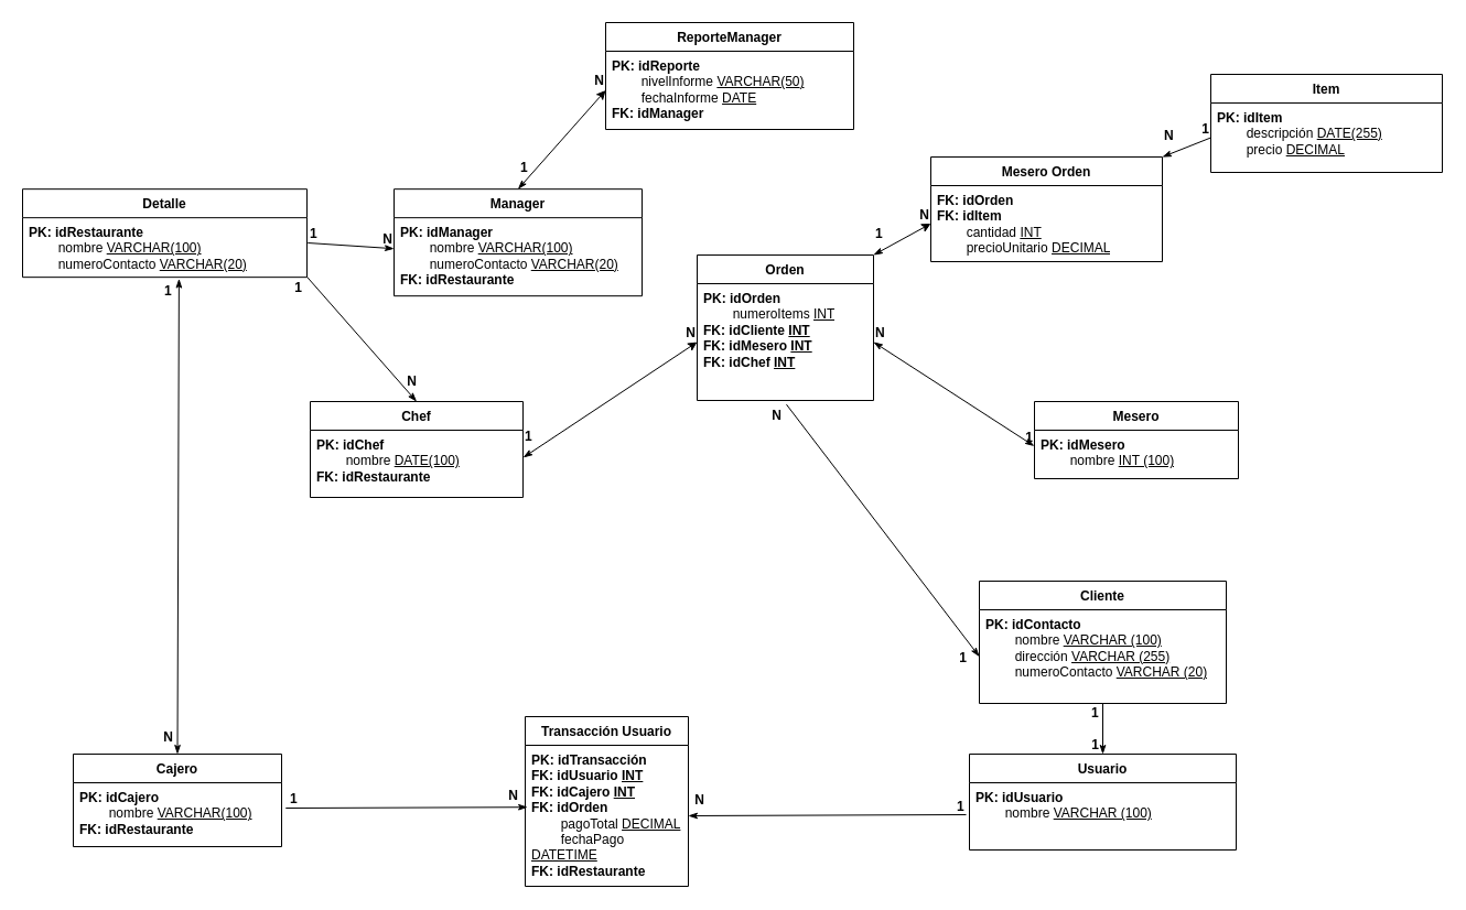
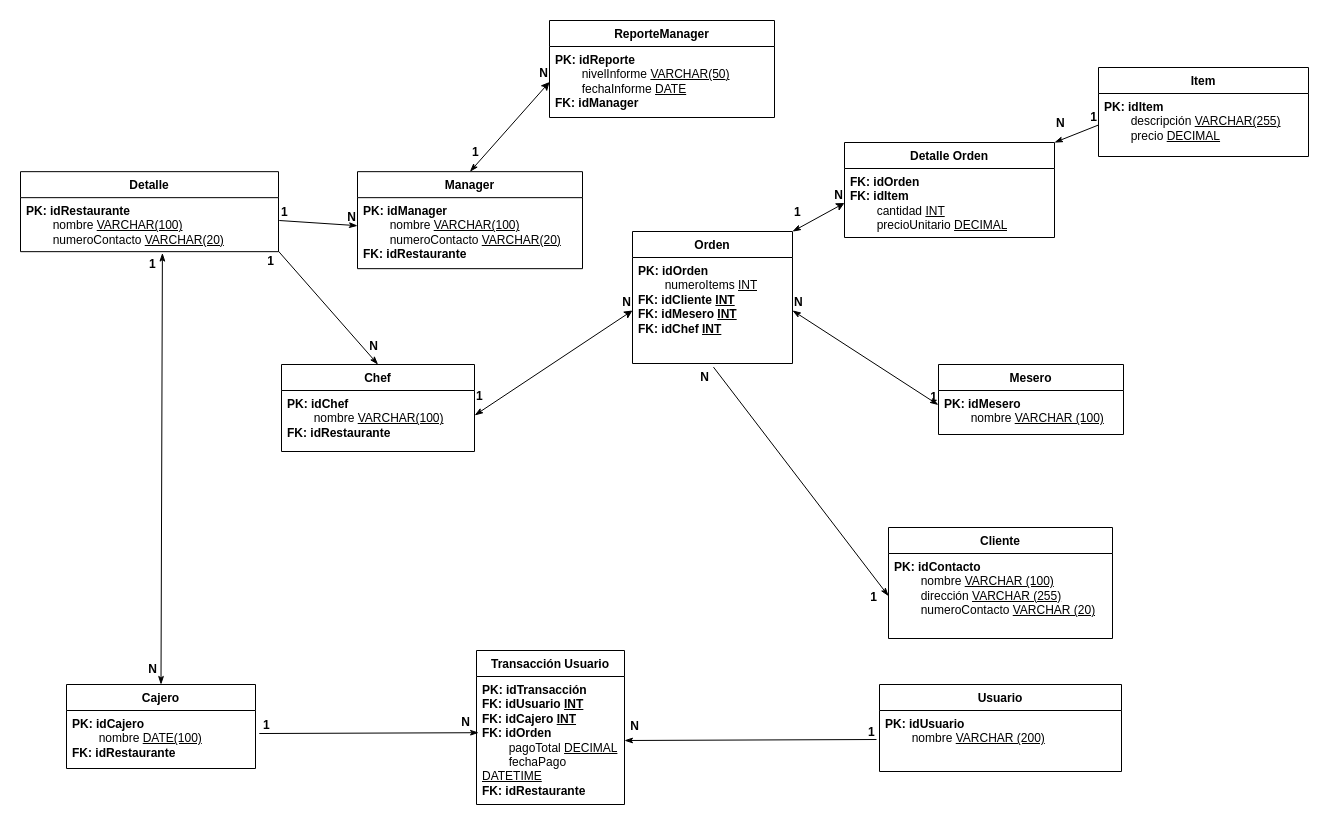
- <mxCell id="14" value="&lt;b&gt;PK: idItem&lt;br&gt;&lt;/b&gt;&lt;div&gt;&lt;span style=&quot;font-weight: bold; white-space: pre;&quot;&gt;&#09;&lt;/span&gt;descripción&amp;nbsp;&lt;u style=&quot;background-color: transparent; color: light-dark(rgb(0, 0, 0), rgb(255, 255, 255));&quot;&gt;DATE(255&lt;/u&gt;&lt;u style=&quot;background-color: transparent; color: light-dark(rgb(0, 0, 0), rgb(255, 255, 255));&quot;&gt;)&lt;/u&gt;&lt;br&gt;&lt;/div&gt;&lt;div&gt;&lt;span style=&quot;background-color: transparent; color: light-dark(rgb(0, 0, 0), rgb(255, 255, 255));&quot;&gt;&lt;span style=&quot;text-decoration-line: underline; white-space: pre;&quot;&gt;&#09;&lt;/span&gt;precio &lt;u&gt;DECIMAL&lt;/u&gt;&lt;br&gt;&lt;/span&gt;&lt;/div&gt;" style="text;strokeColor=none;fillColor=none;align=left;verticalAlign=top;spacingLeft=4;spacingRight=4;overflow=hidden;rotatable=0;points=[[0,0.5],[1,0.5]];portConstraint=eastwest;whiteSpace=wrap;html=1;" vertex="1" parent="13"><mxGeometry y="26" width="210" height="63" as="geometry" /></mxCell>
+ <mxCell id="14" value="&lt;b&gt;PK: idItem&lt;br&gt;&lt;/b&gt;&lt;div&gt;&lt;span style=&quot;font-weight: bold; white-space: pre;&quot;&gt;&#09;&lt;/span&gt;descripción&amp;nbsp;&lt;u style=&quot;background-color: transparent; color: light-dark(rgb(0, 0, 0), rgb(255, 255, 255));&quot;&gt;VARCHAR(255&lt;/u&gt;&lt;u style=&quot;background-color: transparent; color: light-dark(rgb(0, 0, 0), rgb(255, 255, 255));&quot;&gt;)&lt;/u&gt;&lt;br&gt;&lt;/div&gt;&lt;div&gt;&lt;span style=&quot;background-color: transparent; color: light-dark(rgb(0, 0, 0), rgb(255, 255, 255));&quot;&gt;&lt;span style=&quot;text-decoration-line: underline; white-space: pre;&quot;&gt;&#09;&lt;/span&gt;precio &lt;u&gt;DECIMAL&lt;/u&gt;&lt;br&gt;&lt;/span&gt;&lt;/div&gt;" style="text;strokeColor=none;fillColor=none;align=left;verticalAlign=top;spacingLeft=4;spacingRight=4;overflow=hidden;rotatable=0;points=[[0,0.5],[1,0.5]];portConstraint=eastwest;whiteSpace=wrap;html=1;" vertex="1" parent="13"><mxGeometry y="26" width="210" height="63" as="geometry" /></mxCell>
- <mxCell id="44" value="Mesero Orden" style="swimlane;fontStyle=1;align=center;verticalAlign=top;childLayout=stackLayout;horizontal=1;startSize=26;horizontalStack=0;resizeParent=1;resizeParentMax=0;resizeLast=0;collapsible=1;marginBottom=0;whiteSpace=wrap;html=1;" vertex="1" parent="1"><mxGeometry x="844" y="142" width="210" height="95" as="geometry"><mxRectangle x="560" y="35" width="70" height="30" as="alternateBounds" /></mxGeometry></mxCell>
+ <mxCell id="44" value="Detalle Orden" style="swimlane;fontStyle=1;align=center;verticalAlign=top;childLayout=stackLayout;horizontal=1;startSize=26;horizontalStack=0;resizeParent=1;resizeParentMax=0;resizeLast=0;collapsible=1;marginBottom=0;whiteSpace=wrap;html=1;" vertex="1" parent="1"><mxGeometry x="844" y="142" width="210" height="95" as="geometry"><mxRectangle x="560" y="35" width="70" height="30" as="alternateBounds" /></mxGeometry></mxCell>
- <mxCell id="20" value="&lt;b&gt;PK: idMesero&lt;/b&gt;&lt;div&gt;&lt;span style=&quot;white-space: pre;&quot;&gt;&#09;&lt;/span&gt;nombre&amp;nbsp;&lt;u style=&quot;background-color: transparent; color: light-dark(rgb(0, 0, 0), rgb(255, 255, 255));&quot;&gt;INT (100)&lt;/u&gt;&lt;/div&gt;" style="text;strokeColor=none;fillColor=none;align=left;verticalAlign=top;spacingLeft=4;spacingRight=4;overflow=hidden;rotatable=0;points=[[0,0.5],[1,0.5]];portConstraint=eastwest;whiteSpace=wrap;html=1;" vertex="1" parent="19"><mxGeometry y="26" width="185" height="44" as="geometry" /></mxCell>
+ <mxCell id="20" value="&lt;b&gt;PK: idMesero&lt;/b&gt;&lt;div&gt;&lt;span style=&quot;white-space: pre;&quot;&gt;&#09;&lt;/span&gt;nombre&amp;nbsp;&lt;u style=&quot;background-color: transparent; color: light-dark(rgb(0, 0, 0), rgb(255, 255, 255));&quot;&gt;VARCHAR (100)&lt;/u&gt;&lt;/div&gt;" style="text;strokeColor=none;fillColor=none;align=left;verticalAlign=top;spacingLeft=4;spacingRight=4;overflow=hidden;rotatable=0;points=[[0,0.5],[1,0.5]];portConstraint=eastwest;whiteSpace=wrap;html=1;" vertex="1" parent="19"><mxGeometry y="26" width="185" height="44" as="geometry" /></mxCell>
- <mxCell id="12" value="&lt;b&gt;PK: idChef&lt;/b&gt;&lt;div&gt;&lt;span style=&quot;background-color: transparent; color: light-dark(rgb(0, 0, 0), rgb(255, 255, 255));&quot;&gt;&lt;span style=&quot;white-space: pre;&quot;&gt;&#09;&lt;/span&gt;nombre&amp;nbsp;&lt;/span&gt;&lt;u style=&quot;background-color: transparent; color: light-dark(rgb(0, 0, 0), rgb(255, 255, 255));&quot;&gt;DATE(100)&lt;/u&gt;&lt;/div&gt;&lt;div&gt;&lt;span style=&quot;background-color: transparent; color: light-dark(rgb(0, 0, 0), rgb(255, 255, 255));&quot;&gt;&lt;b style=&quot;&quot;&gt;FK: idRestaurante&lt;/b&gt;&lt;/span&gt;&lt;/div&gt;" style="text;strokeColor=none;fillColor=none;align=left;verticalAlign=top;spacingLeft=4;spacingRight=4;overflow=hidden;rotatable=0;points=[[0,0.5],[1,0.5]];portConstraint=eastwest;whiteSpace=wrap;html=1;" vertex="1" parent="11"><mxGeometry y="26" width="193" height="61" as="geometry" /></mxCell>
+ <mxCell id="12" value="&lt;b&gt;PK: idChef&lt;/b&gt;&lt;div&gt;&lt;span style=&quot;background-color: transparent; color: light-dark(rgb(0, 0, 0), rgb(255, 255, 255));&quot;&gt;&lt;span style=&quot;white-space: pre;&quot;&gt;&#09;&lt;/span&gt;nombre&amp;nbsp;&lt;/span&gt;&lt;u style=&quot;background-color: transparent; color: light-dark(rgb(0, 0, 0), rgb(255, 255, 255));&quot;&gt;VARCHAR(100)&lt;/u&gt;&lt;/div&gt;&lt;div&gt;&lt;span style=&quot;background-color: transparent; color: light-dark(rgb(0, 0, 0), rgb(255, 255, 255));&quot;&gt;&lt;b style=&quot;&quot;&gt;FK: idRestaurante&lt;/b&gt;&lt;/span&gt;&lt;/div&gt;" style="text;strokeColor=none;fillColor=none;align=left;verticalAlign=top;spacingLeft=4;spacingRight=4;overflow=hidden;rotatable=0;points=[[0,0.5],[1,0.5]];portConstraint=eastwest;whiteSpace=wrap;html=1;" vertex="1" parent="11"><mxGeometry y="26" width="193" height="61" as="geometry" /></mxCell>
- <mxCell id="31" value="" style="endArrow=classicThin;html=1;rounded=0;endFill=1;entryX=0.5;entryY=0;entryDx=0;entryDy=0;exitX=0.5;exitY=1;exitDx=0;exitDy=0;" edge="1" parent="1" target="29" source="27"><mxGeometry x="0.001" relative="1" as="geometry"><mxPoint x="967" y="559" as="sourcePoint" /><mxPoint x="974" y="472" as="targetPoint" /><mxPoint as="offset" /></mxGeometry></mxCell>
- <mxCell id="32" value="1" style="resizable=0;html=1;whiteSpace=wrap;align=left;verticalAlign=bottom;fontStyle=1;spacingTop=0;spacingBottom=-17;spacingLeft=-12;" connectable="0" vertex="1" parent="31"><mxGeometry x="-1" relative="1" as="geometry" /></mxCell>
- <mxCell id="33" value="1" style="resizable=0;html=1;whiteSpace=wrap;align=right;verticalAlign=bottom;fontStyle=1;spacingLeft=0;spacingRight=2;" connectable="0" vertex="1" parent="31"><mxGeometry x="1" relative="1" as="geometry" /></mxCell>
- <mxCell id="30" value="&lt;b&gt;PK: idUsuario&lt;/b&gt;&lt;div&gt;&lt;span style=&quot;font-weight: bold; white-space: pre;&quot;&gt;&#09;&lt;/span&gt;nombre&amp;nbsp;&lt;u&gt;VARCHAR (100)&lt;/u&gt;&lt;/div&gt;" style="text;strokeColor=none;fillColor=none;align=left;verticalAlign=top;spacingLeft=4;spacingRight=4;overflow=hidden;rotatable=0;points=[[0,0.5],[1,0.5]];portConstraint=eastwest;whiteSpace=wrap;html=1;" vertex="1" parent="29"><mxGeometry y="26" width="242" height="61" as="geometry" /></mxCell>
+ <mxCell id="30" value="&lt;b&gt;PK: idUsuario&lt;/b&gt;&lt;div&gt;&lt;span style=&quot;font-weight: bold; white-space: pre;&quot;&gt;&#09;&lt;/span&gt;nombre&amp;nbsp;&lt;u&gt;VARCHAR (200)&lt;/u&gt;&lt;/div&gt;" style="text;strokeColor=none;fillColor=none;align=left;verticalAlign=top;spacingLeft=4;spacingRight=4;overflow=hidden;rotatable=0;points=[[0,0.5],[1,0.5]];portConstraint=eastwest;whiteSpace=wrap;html=1;" vertex="1" parent="29"><mxGeometry y="26" width="242" height="61" as="geometry" /></mxCell>
- <mxCell id="35" value="&lt;b&gt;PK: idCajero&lt;/b&gt;&lt;div&gt;&lt;span style=&quot;white-space: pre;&quot;&gt;&#09;&lt;/span&gt;nombre&amp;nbsp;&lt;u&gt;VARCHAR(100)&lt;/u&gt;&lt;/div&gt;&lt;div&gt;&lt;b&gt;FK: idRestaurante&lt;/b&gt;&lt;/div&gt;" style="text;strokeColor=none;fillColor=none;align=left;verticalAlign=top;spacingLeft=4;spacingRight=4;overflow=hidden;rotatable=0;points=[[0,0.5],[1,0.5]];portConstraint=eastwest;whiteSpace=wrap;html=1;" vertex="1" parent="34"><mxGeometry y="26" width="189" height="58" as="geometry" /></mxCell>
+ <mxCell id="35" value="&lt;b&gt;PK: idCajero&lt;/b&gt;&lt;div&gt;&lt;span style=&quot;white-space: pre;&quot;&gt;&#09;&lt;/span&gt;nombre&amp;nbsp;&lt;u&gt;DATE(100)&lt;/u&gt;&lt;/div&gt;&lt;div&gt;&lt;b&gt;FK: idRestaurante&lt;/b&gt;&lt;/div&gt;" style="text;strokeColor=none;fillColor=none;align=left;verticalAlign=top;spacingLeft=4;spacingRight=4;overflow=hidden;rotatable=0;points=[[0,0.5],[1,0.5]];portConstraint=eastwest;whiteSpace=wrap;html=1;" vertex="1" parent="34"><mxGeometry y="26" width="189" height="58" as="geometry" /></mxCell>
